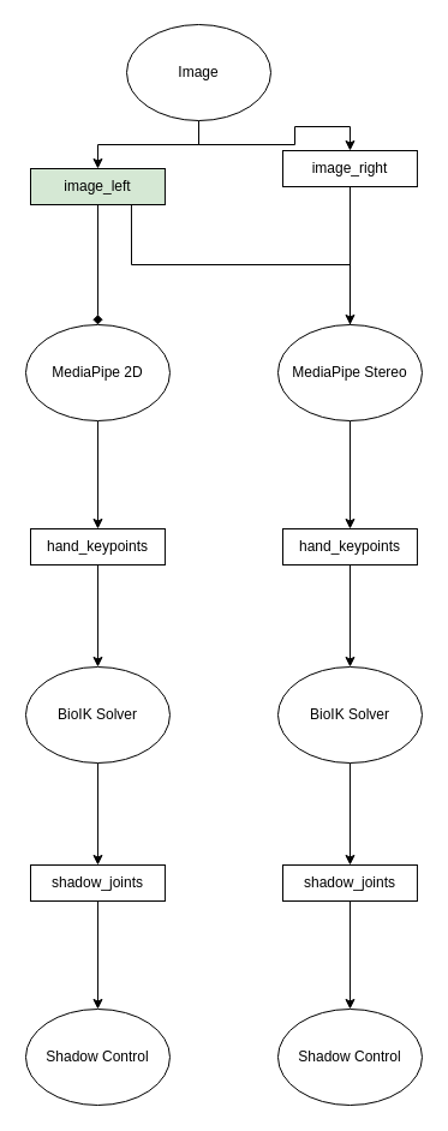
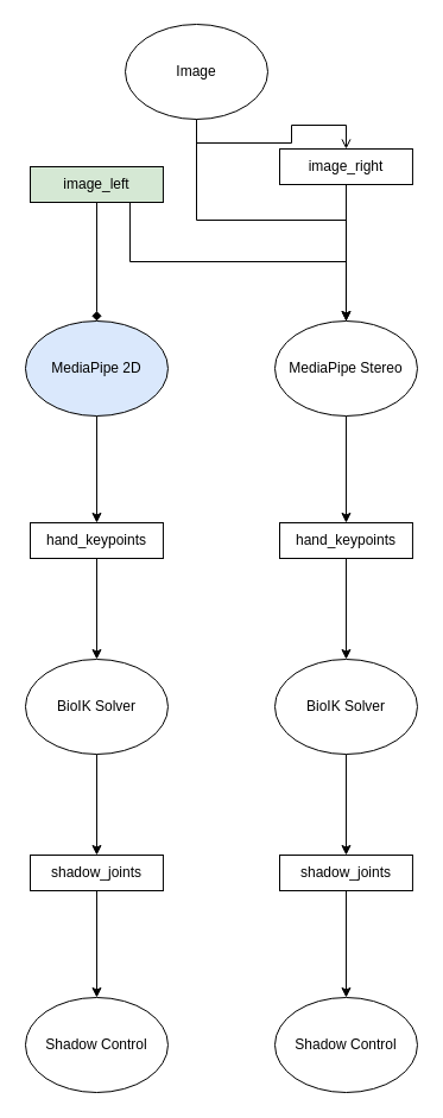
- <mxCell id="3" style="edgeStyle=orthogonalEdgeStyle;rounded=0;orthogonalLoop=1;jettySize=auto;html=1;exitX=0.5;exitY=1;exitDx=0;exitDy=0;entryX=0.5;entryY=0;entryDx=0;entryDy=0;" edge="1" parent="1" source="4" target="9"><mxGeometry relative="1" as="geometry" /></mxCell>
+ <mxCell id="3" style="edgeStyle=orthogonalEdgeStyle;rounded=0;orthogonalLoop=1;jettySize=auto;html=1;exitX=0.5;exitY=1;exitDx=0;exitDy=0;entryX=0.5;entryY=0;entryDx=0;entryDy=0;endArrow=open;" edge="1" parent="1" source="4" target="9"><mxGeometry relative="1" as="geometry" /></mxCell>
- <mxCell id="2" style="edgeStyle=orthogonalEdgeStyle;rounded=0;orthogonalLoop=1;jettySize=auto;html=1;exitX=0.5;exitY=1;exitDx=0;exitDy=0;entryX=0.5;entryY=0;entryDx=0;entryDy=0;" edge="1" parent="1" source="4" target="7"><mxGeometry relative="1" as="geometry" /></mxCell>
+ <mxCell id="2" style="edgeStyle=orthogonalEdgeStyle;rounded=0;orthogonalLoop=1;jettySize=auto;html=1;exitX=0.5;exitY=1;exitDx=0;exitDy=0;" edge="1" parent="1" source="4" target="13"><mxGeometry relative="1" as="geometry" /></mxCell>
- <mxCell id="11" value="MediaPipe 2D" style="ellipse;whiteSpace=wrap;html=1;" vertex="1" parent="1"><mxGeometry x="20.97" y="270" width="120" height="80" as="geometry" /></mxCell>
+ <mxCell id="11" value="MediaPipe 2D" style="ellipse;whiteSpace=wrap;html=1;fillColor=#dae8fc;" vertex="1" parent="1"><mxGeometry x="20.97" y="270" width="120" height="80" as="geometry" /></mxCell>
